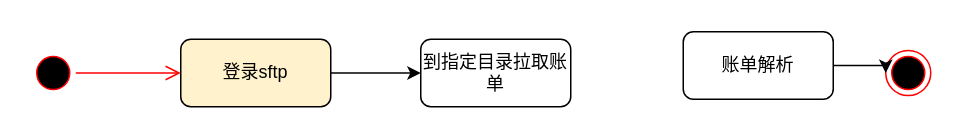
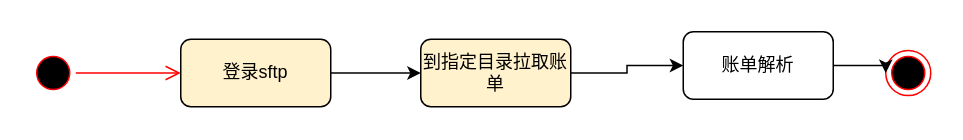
- <mxCell id="8" value="到指定目录拉取账单" style="rounded=1;whiteSpace=wrap;html=1;" vertex="1" parent="1"><mxGeometry x="280" y="25.5" width="100" height="45" as="geometry" /></mxCell>
+ <mxCell id="8" value="到指定目录拉取账单" style="rounded=1;whiteSpace=wrap;html=1;fillColor=#fff2cc;" vertex="1" parent="1"><mxGeometry x="280" y="25.5" width="100" height="45" as="geometry" /></mxCell>
+ <mxCell id="7" style="edgeStyle=orthogonalEdgeStyle;rounded=0;orthogonalLoop=1;jettySize=auto;html=1;exitX=1;exitY=0.5;exitDx=0;exitDy=0;entryX=0;entryY=0.5;entryDx=0;entryDy=0;" edge="1" parent="1" source="8" target="10"><mxGeometry relative="1" as="geometry" /></mxCell>
